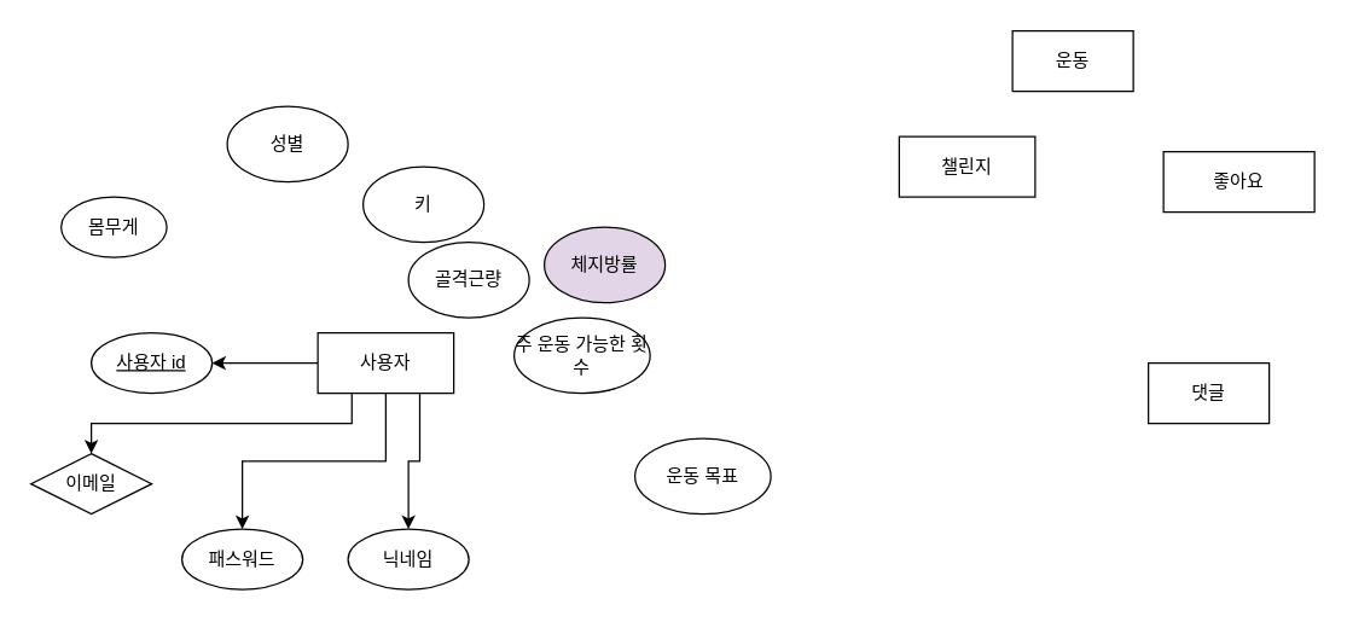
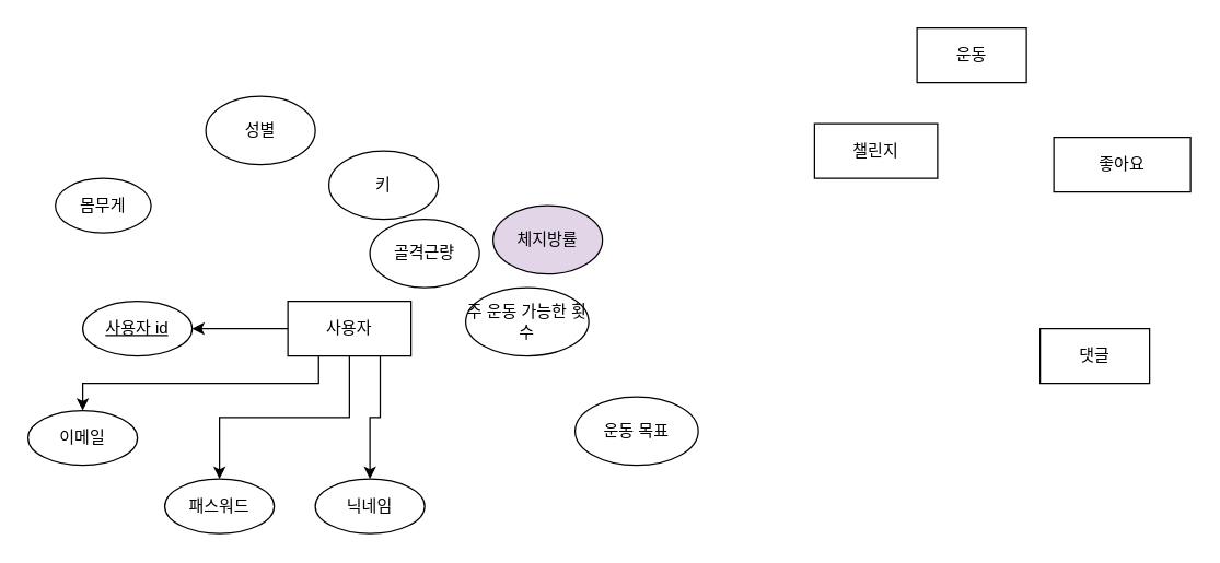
- <mxCell id="13" value="이메일" style="rhombus;whiteSpace=wrap;html=1;" vertex="1" parent="1"><mxGeometry x="20" y="300" width="80" height="40" as="geometry" /></mxCell>
+ <mxCell id="13" value="이메일" style="ellipse;whiteSpace=wrap;html=1;" vertex="1" parent="1"><mxGeometry x="20" y="300" width="80" height="40" as="geometry" /></mxCell>
